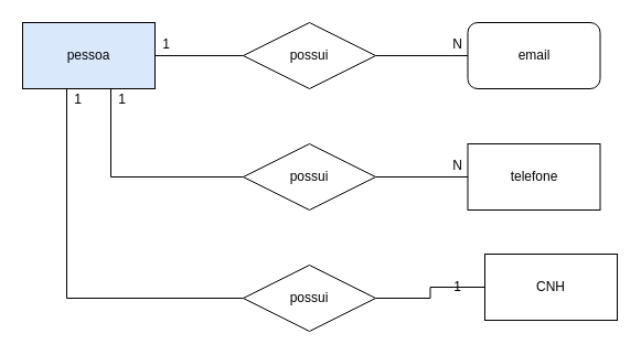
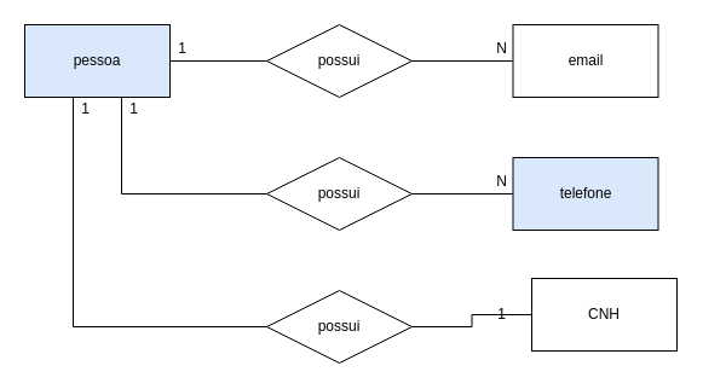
- <mxCell id="8" value="email" style="whiteSpace=wrap;html=1;rounded=1;" parent="1" vertex="1"><mxGeometry x="423.5" y="20" width="120" height="60" as="geometry" /></mxCell>
+ <mxCell id="8" value="email" style="rounded=0;whiteSpace=wrap;html=1;" parent="1" vertex="1"><mxGeometry x="423.5" y="20" width="120" height="60" as="geometry" /></mxCell>
- <mxCell id="11" value="telefone" style="rounded=0;whiteSpace=wrap;html=1;" parent="1" vertex="1"><mxGeometry x="423.5" y="130" width="120" height="60" as="geometry" /></mxCell>
+ <mxCell id="11" value="telefone" style="rounded=0;whiteSpace=wrap;html=1;fillColor=#dae8fc;" parent="1" vertex="1"><mxGeometry x="423.5" y="130" width="120" height="60" as="geometry" /></mxCell>
